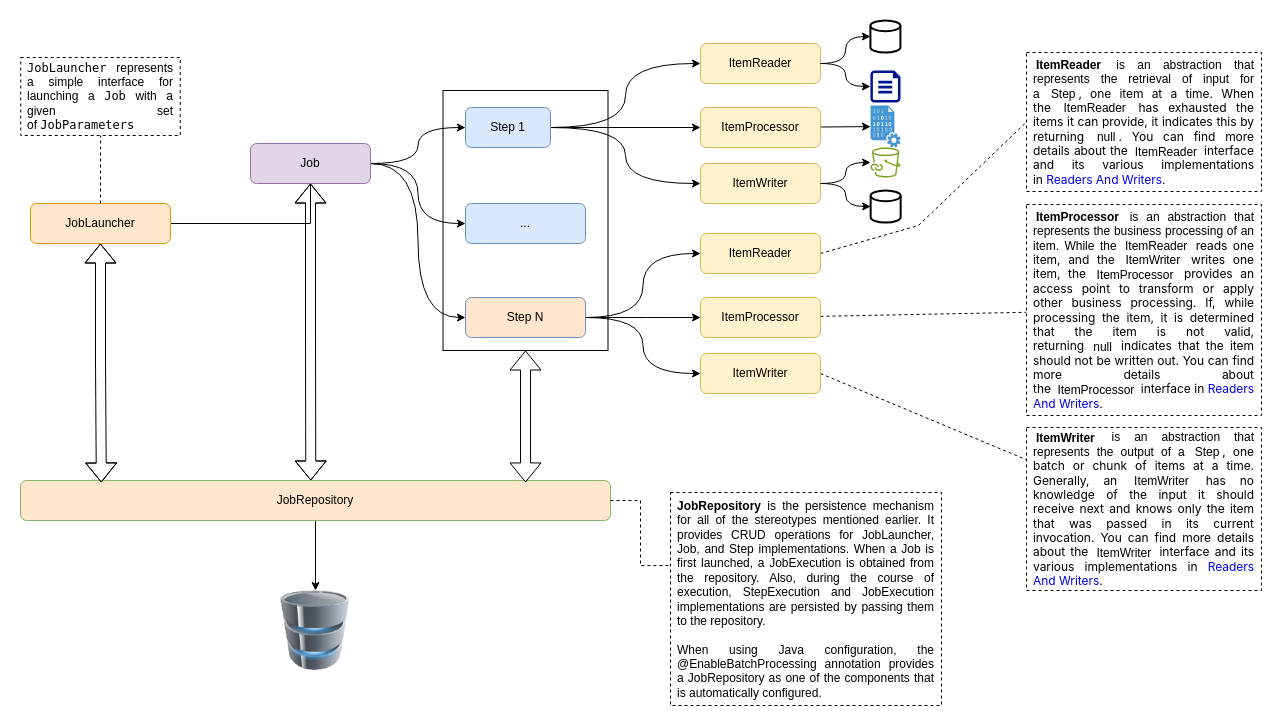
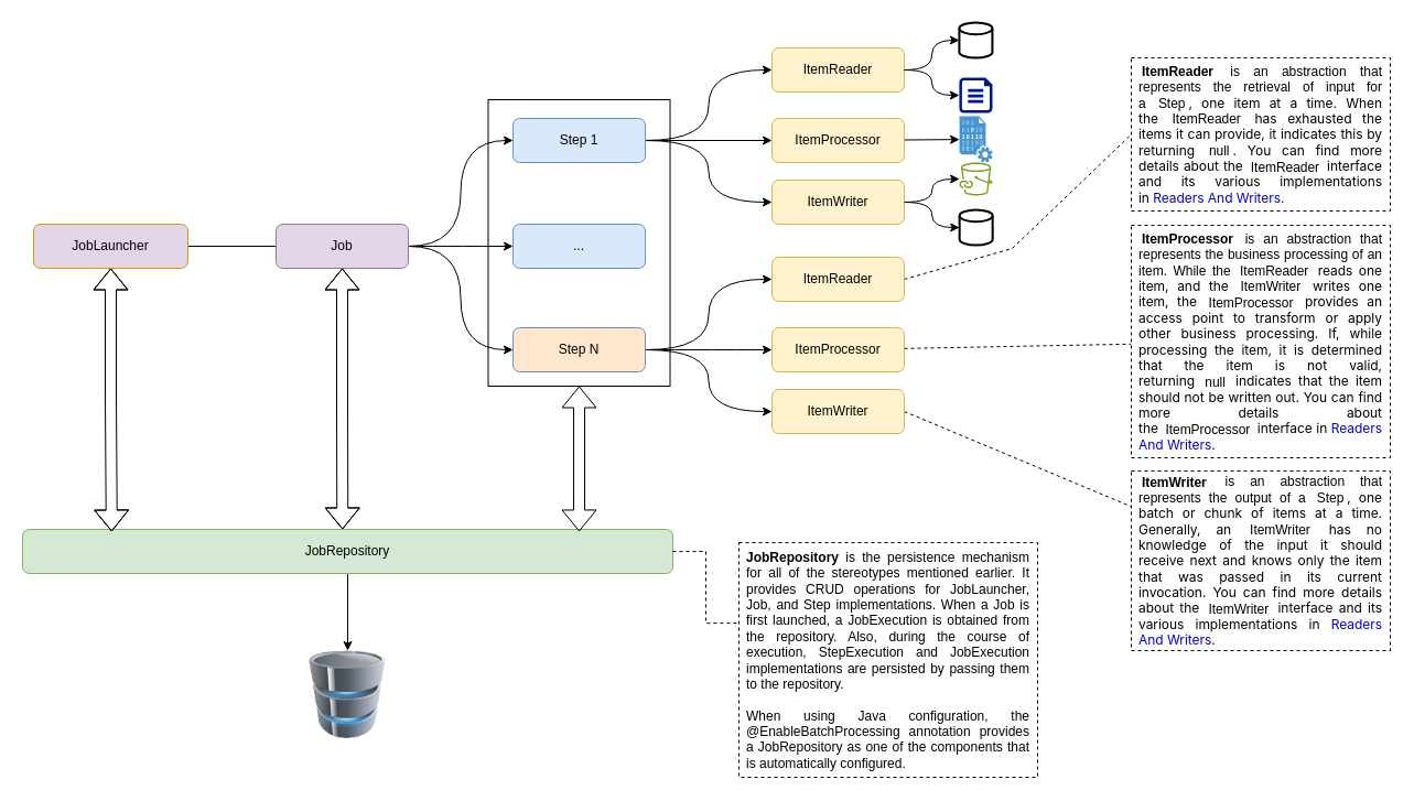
- <mxCell id="49" value="&lt;div style=&quot;text-align: justify;&quot;&gt;&lt;code spellcheck=&quot;false&quot; class=&quot;skipProofing&quot;&gt;JobLauncher&lt;/code&gt;&amp;nbsp;represents a simple interface for launching a&amp;nbsp;&lt;code spellcheck=&quot;false&quot; class=&quot;skipProofing&quot;&gt;Job&lt;/code&gt;&lt;span style=&quot;font-size:inherit;&quot;&gt;&amp;nbsp;with a given set of&amp;nbsp;&lt;/span&gt;&lt;code spellcheck=&quot;false&quot; class=&quot;skipProofing&quot;&gt;JobParameters&lt;/code&gt;&lt;br&gt;&lt;/div&gt;" style="rounded=0;whiteSpace=wrap;html=1;perimeterSpacing=0;spacingLeft=5;spacingBottom=5;spacingRight=5;spacingTop=5;spacing=3;dashed=1;fontColor=default;" parent="1" vertex="1"><mxGeometry x="20.25" y="57" width="159.5" height="78" as="geometry" /></mxCell>
- <mxCell id="13" value="Step 1" style="whiteSpace=wrap;html=1;rounded=1;fillColor=#dae8fc;strokeColor=#6c8ebf;fontColor=#000000;" parent="1" vertex="1"><mxGeometry x="465" y="107" width="85" height="40" as="geometry" /></mxCell>
+ <mxCell id="13" value="Step 1" style="whiteSpace=wrap;html=1;rounded=1;fillColor=#dae8fc;strokeColor=#6c8ebf;fontColor=#000000;" parent="1" vertex="1"><mxGeometry x="465" y="107" width="120" height="40" as="geometry" /></mxCell>
- <mxCell id="9" value="Job" style="whiteSpace=wrap;html=1;rounded=1;fillColor=#e1d5e7;strokeColor=#9673a6;fontColor=#000000;" parent="1" vertex="1"><mxGeometry x="250" y="143" width="120" height="40" as="geometry" /></mxCell>
+ <mxCell id="9" value="Job" style="whiteSpace=wrap;html=1;rounded=1;fillColor=#e1d5e7;strokeColor=#9673a6;fontColor=#000000;" parent="1" vertex="1"><mxGeometry x="250" y="203" width="120" height="40" as="geometry" /></mxCell>
- <mxCell id="4" value="" style="edgeStyle=orthogonalEdgeStyle;rounded=0;orthogonalLoop=1;jettySize=auto;html=1;dashed=1;endArrow=none;endFill=0;" parent="1" source="5" target="49" edge="1"><mxGeometry relative="1" as="geometry" /></mxCell>
- <mxCell id="5" value="JobLauncher" style="rounded=1;whiteSpace=wrap;html=1;fillColor=#ffe6cc;strokeColor=#d79b00;fontColor=#000000;" parent="1" vertex="1"><mxGeometry x="30" y="203" width="140" height="40" as="geometry" /></mxCell>
+ <mxCell id="5" value="JobLauncher" style="rounded=1;whiteSpace=wrap;html=1;fillColor=#e1d5e7;strokeColor=#d79b00;fontColor=#000000;" parent="1" vertex="1"><mxGeometry x="30" y="203" width="140" height="40" as="geometry" /></mxCell>
- <mxCell id="31" value="JobRepository" style="rounded=1;whiteSpace=wrap;html=1;fillColor=#ffe6cc;strokeColor=#82b366;fontColor=#000000;" parent="1" vertex="1"><mxGeometry x="20" y="480" width="590" height="40" as="geometry" /></mxCell>
+ <mxCell id="31" value="JobRepository" style="rounded=1;whiteSpace=wrap;html=1;fillColor=#d5e8d4;strokeColor=#82b366;fontColor=#000000;" parent="1" vertex="1"><mxGeometry x="20" y="480" width="590" height="40" as="geometry" /></mxCell>
